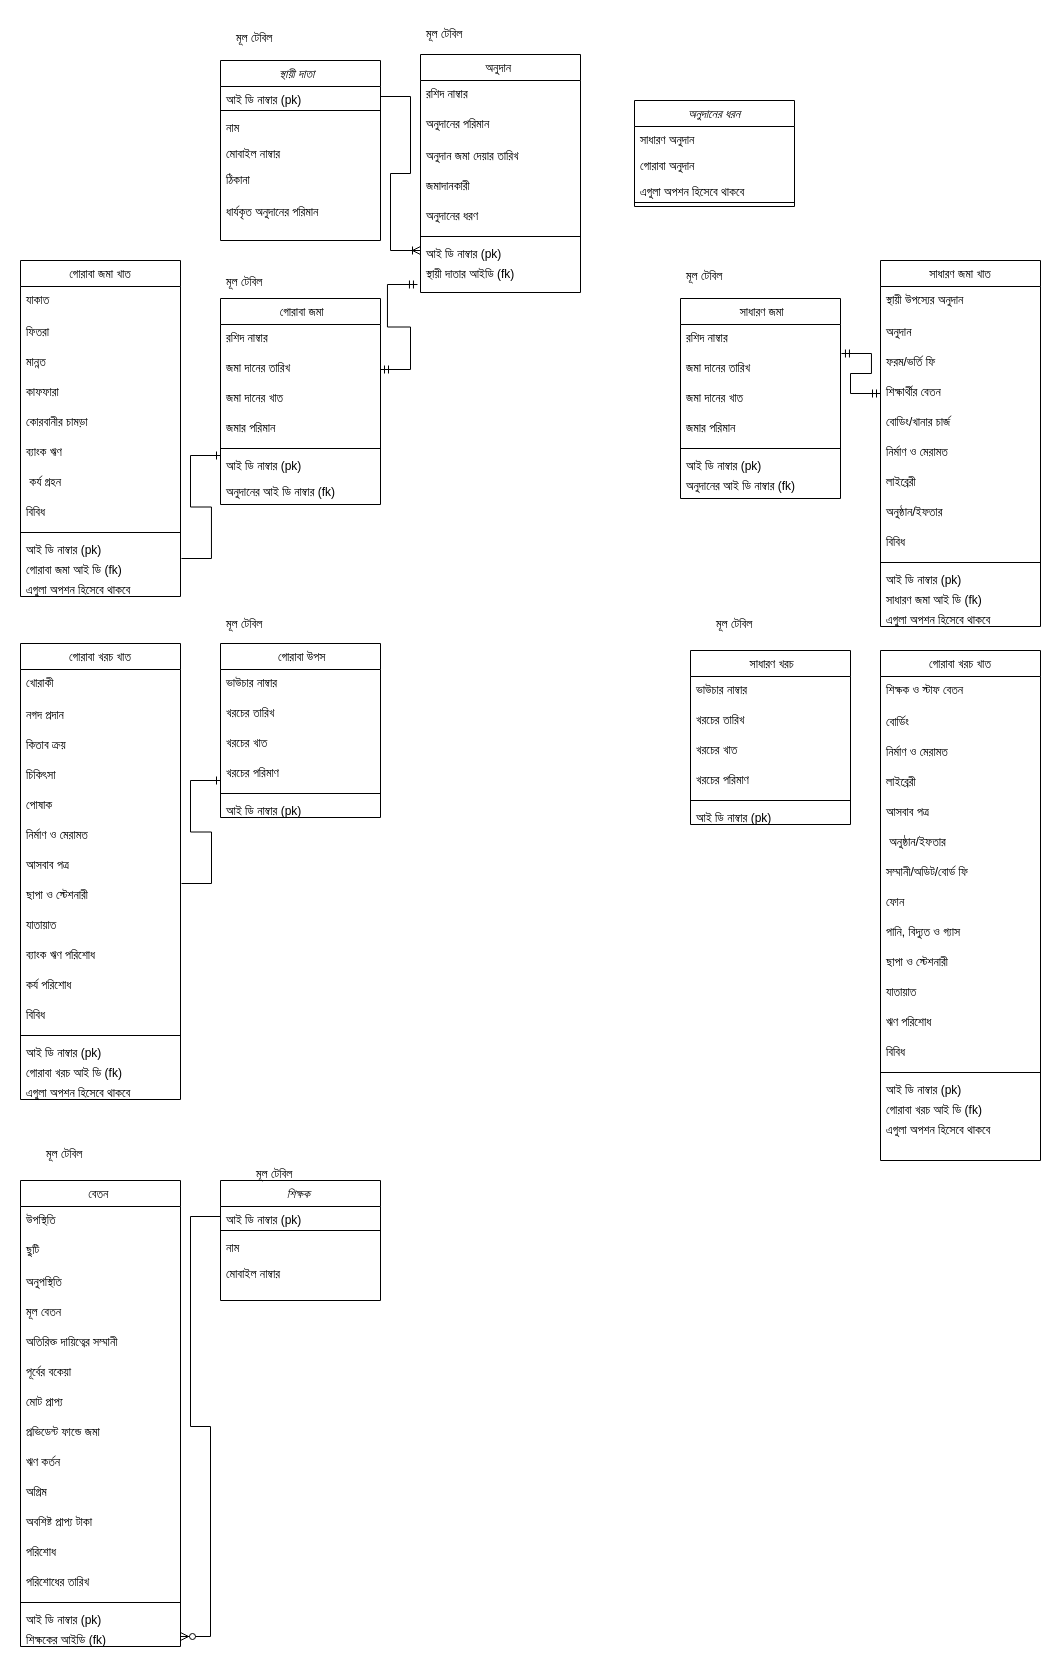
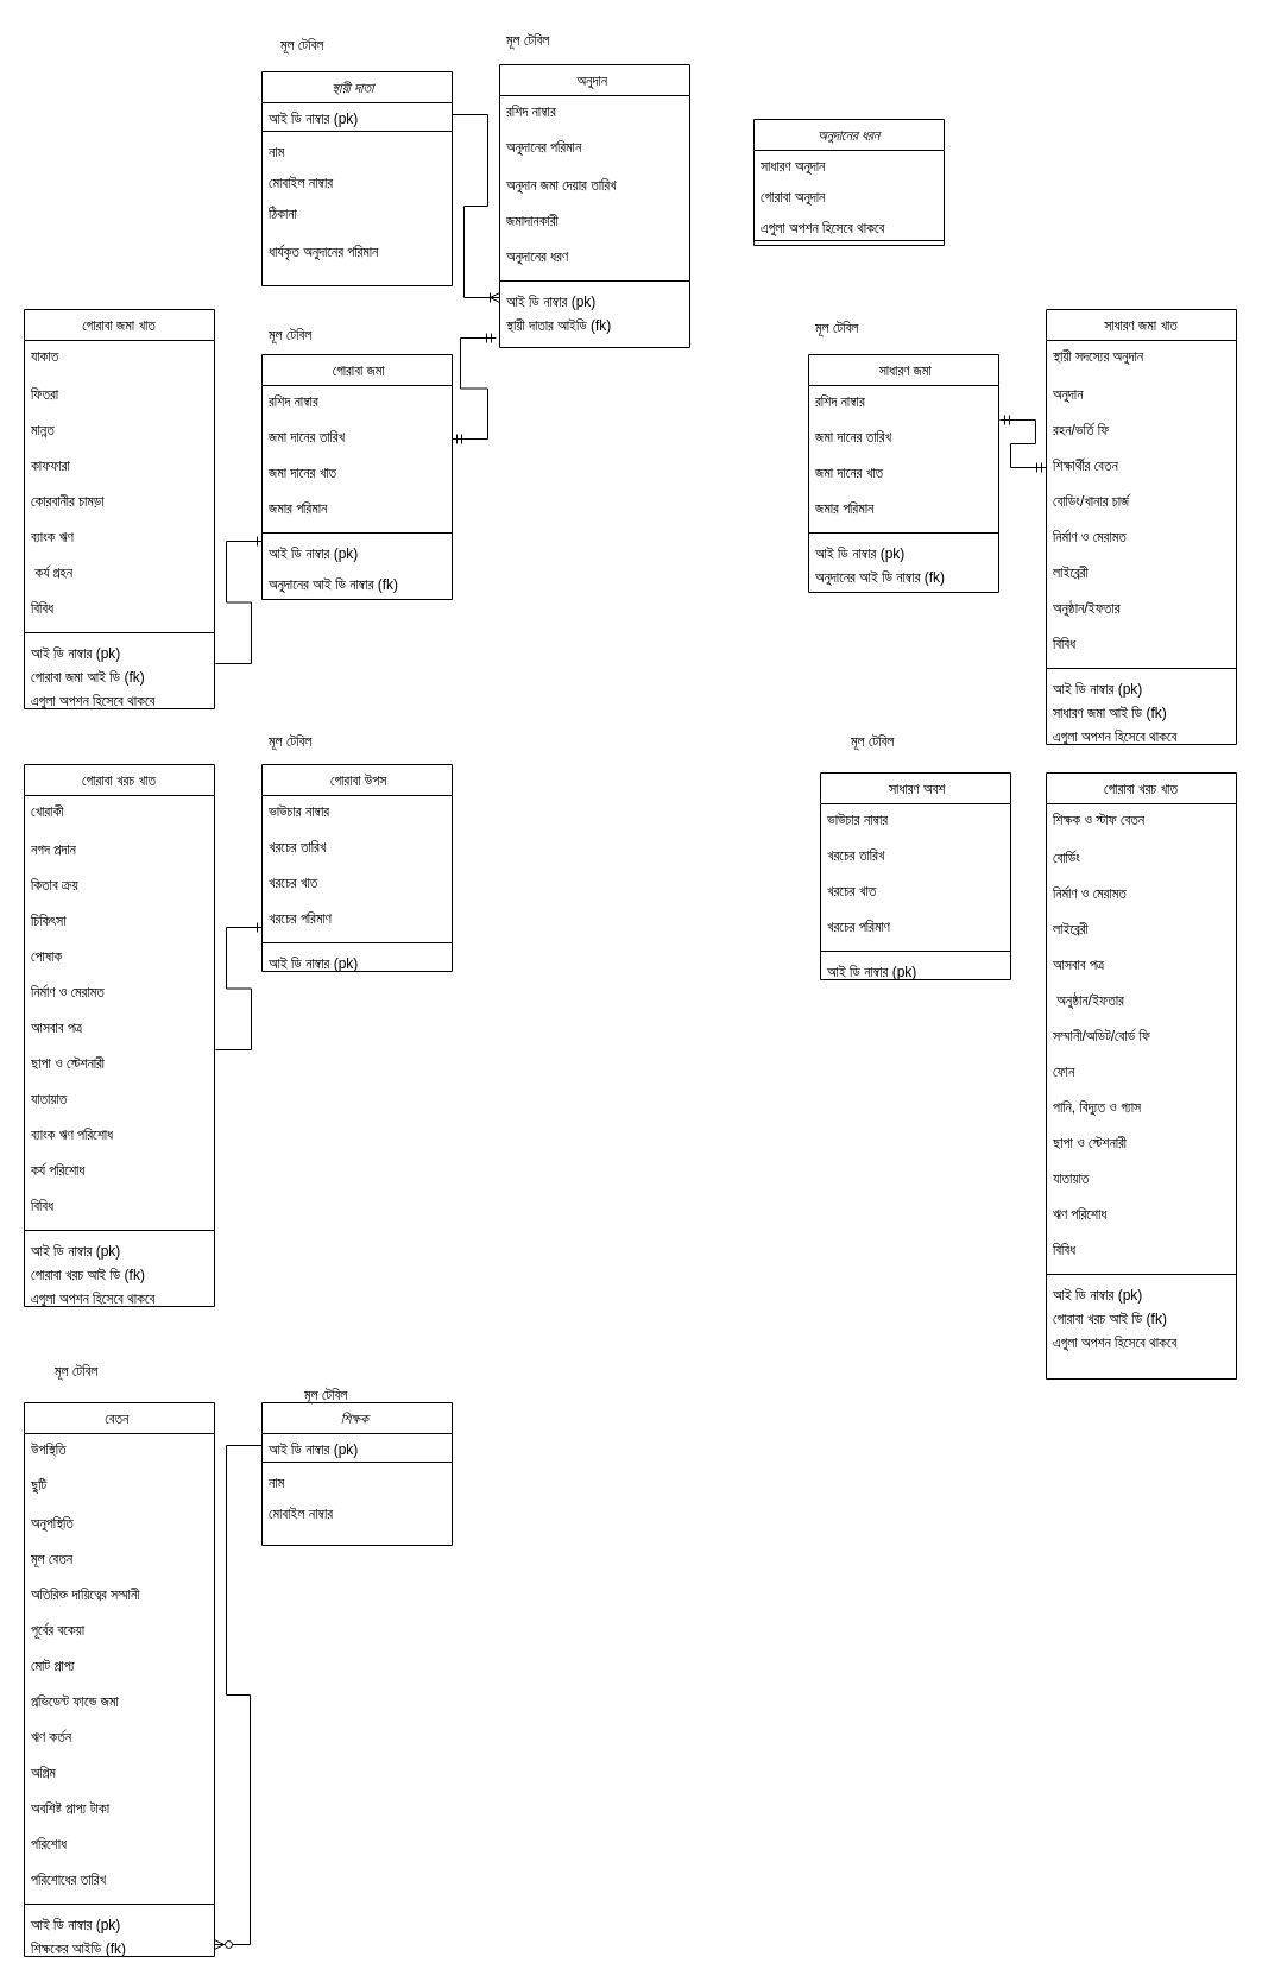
- <mxCell id="96" value="স্থায়ী উপস্যের অনুদান" style="text;align=left;verticalAlign=top;spacingLeft=4;spacingRight=4;overflow=hidden;rotatable=0;points=[[0,0.5],[1,0.5]];portConstraint=eastwest;rounded=0;shadow=0;html=0;" vertex="1" parent="95"><mxGeometry y="26" width="160" height="32" as="geometry" /></mxCell>
+ <mxCell id="96" value="স্থায়ী সদস্যের অনুদান" style="text;align=left;verticalAlign=top;spacingLeft=4;spacingRight=4;overflow=hidden;rotatable=0;points=[[0,0.5],[1,0.5]];portConstraint=eastwest;rounded=0;shadow=0;html=0;" vertex="1" parent="95"><mxGeometry y="26" width="160" height="32" as="geometry" /></mxCell>
- <mxCell id="98" value="ফরম/ভর্তি ফি" style="text;align=left;verticalAlign=top;spacingLeft=4;spacingRight=4;overflow=hidden;rotatable=0;points=[[0,0.5],[1,0.5]];portConstraint=eastwest;rounded=0;shadow=0;html=0;" vertex="1" parent="95"><mxGeometry y="88" width="160" height="30" as="geometry" /></mxCell>
+ <mxCell id="98" value="রহন/ভর্তি ফি" style="text;align=left;verticalAlign=top;spacingLeft=4;spacingRight=4;overflow=hidden;rotatable=0;points=[[0,0.5],[1,0.5]];portConstraint=eastwest;rounded=0;shadow=0;html=0;" vertex="1" parent="95"><mxGeometry y="88" width="160" height="30" as="geometry" /></mxCell>
- <mxCell id="118" value=" সাধারণ খরচ" style="swimlane;fontStyle=0;align=center;verticalAlign=top;childLayout=stackLayout;horizontal=1;startSize=26;horizontalStack=0;resizeParent=1;resizeLast=0;collapsible=1;marginBottom=0;rounded=0;shadow=0;strokeWidth=1;" vertex="1" parent="1"><mxGeometry x="690" y="650" width="160" height="174" as="geometry"><mxRectangle x="550" y="140" width="160" height="26" as="alternateBounds" /></mxGeometry></mxCell>
+ <mxCell id="118" value=" সাধারণ অবশ" style="swimlane;fontStyle=0;align=center;verticalAlign=top;childLayout=stackLayout;horizontal=1;startSize=26;horizontalStack=0;resizeParent=1;resizeLast=0;collapsible=1;marginBottom=0;rounded=0;shadow=0;strokeWidth=1;" vertex="1" parent="1"><mxGeometry x="690" y="650" width="160" height="174" as="geometry"><mxRectangle x="550" y="140" width="160" height="26" as="alternateBounds" /></mxGeometry></mxCell>
